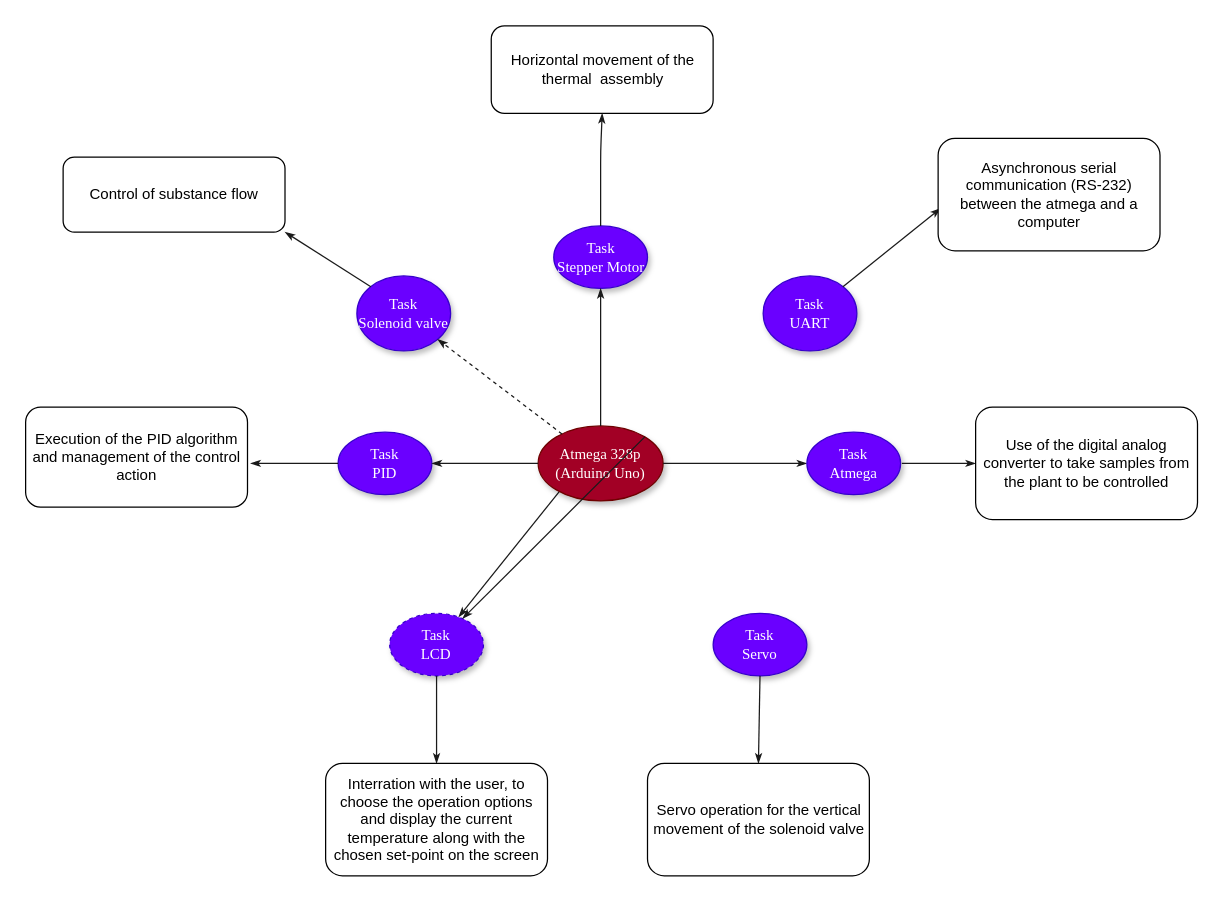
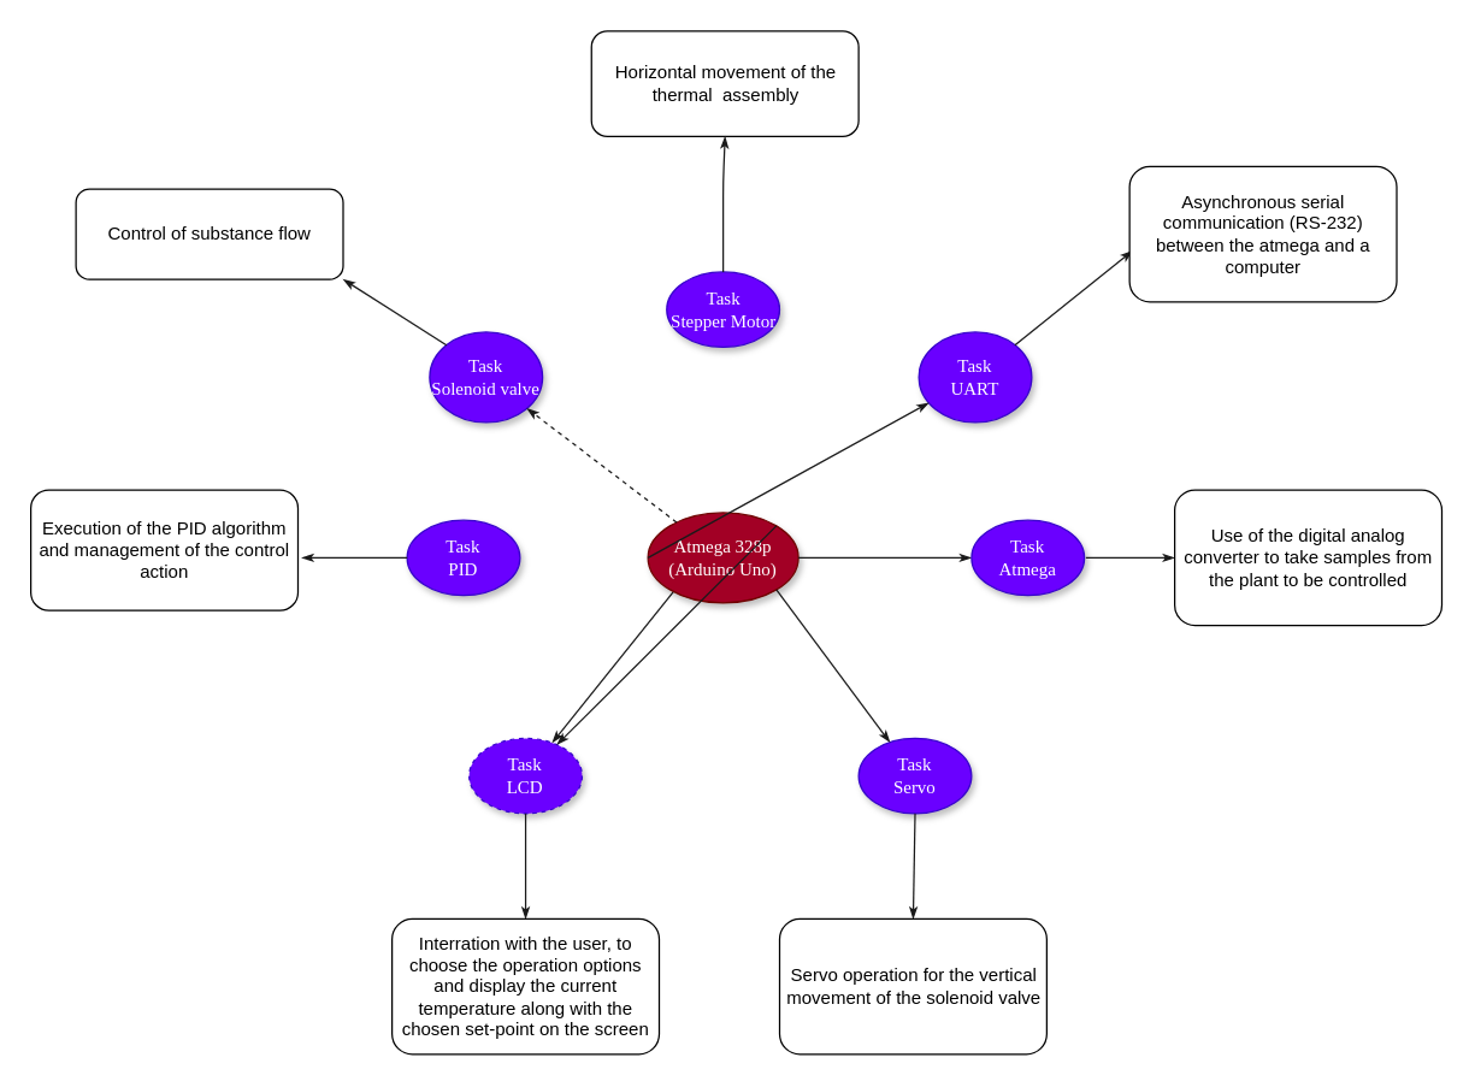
- <mxCell id="16" style="edgeStyle=none;rounded=1;html=1;labelBackgroundColor=none;startArrow=none;startFill=0;startSize=5;endArrow=classicThin;endFill=1;endSize=5;jettySize=auto;orthogonalLoop=1;strokeWidth=1;fontFamily=Verdana;fontSize=12;exitX=0.5;exitY=0;exitDx=0;exitDy=0;entryX=0.5;entryY=1;entryDx=0;entryDy=0;strokeColor=#1A1A1A;" edge="1" parent="1" source="3" target="13"><mxGeometry relative="1" as="geometry"><mxPoint x="470" y="290" as="sourcePoint" /><mxPoint x="587.72" y="218.233" as="targetPoint" /></mxGeometry></mxCell>
- <mxCell id="14" style="edgeStyle=none;rounded=1;html=1;labelBackgroundColor=none;startArrow=none;startFill=0;startSize=5;endArrow=classicThin;endFill=1;endSize=5;jettySize=auto;orthogonalLoop=1;strokeWidth=1;fontFamily=Verdana;fontSize=12;exitX=0;exitY=0.5;exitDx=0;exitDy=0;strokeColor=#1A1A1A;" edge="1" source="3" target="6" parent="1"><mxGeometry relative="1" as="geometry"><mxPoint x="410" y="460" as="sourcePoint" /><mxPoint x="410" y="560" as="targetPoint" /></mxGeometry></mxCell>
+ <mxCell id="14" style="edgeStyle=none;rounded=1;html=1;labelBackgroundColor=none;startArrow=none;startFill=0;startSize=5;endArrow=classicThin;endFill=1;endSize=5;jettySize=auto;orthogonalLoop=1;strokeWidth=1;fontFamily=Verdana;fontSize=12;exitX=0;exitY=0.5;exitDx=0;exitDy=0;strokeColor=#1A1A1A;" edge="1" source="3" target="9" parent="1"><mxGeometry relative="1" as="geometry"><mxPoint x="410" y="460" as="sourcePoint" /><mxPoint x="410" y="560" as="targetPoint" /></mxGeometry></mxCell>
+ <mxCell id="7" style="edgeStyle=none;rounded=1;html=1;labelBackgroundColor=none;startArrow=none;startFill=0;startSize=5;endArrow=classicThin;endFill=1;endSize=5;jettySize=auto;orthogonalLoop=1;strokeWidth=1;fontFamily=Verdana;fontSize=12;strokeColor=#1A1A1A;exitX=1;exitY=1;exitDx=0;exitDy=0;" edge="1" source="3" target="5" parent="1"><mxGeometry relative="1" as="geometry"><mxPoint x="528" y="370" as="sourcePoint" /><mxPoint x="590" y="430" as="targetPoint" /></mxGeometry></mxCell>
